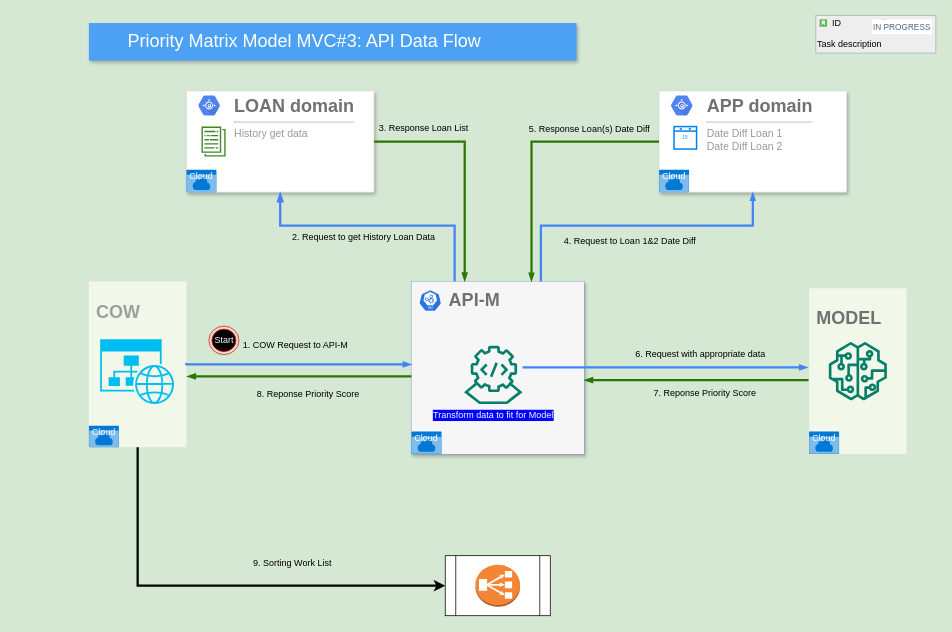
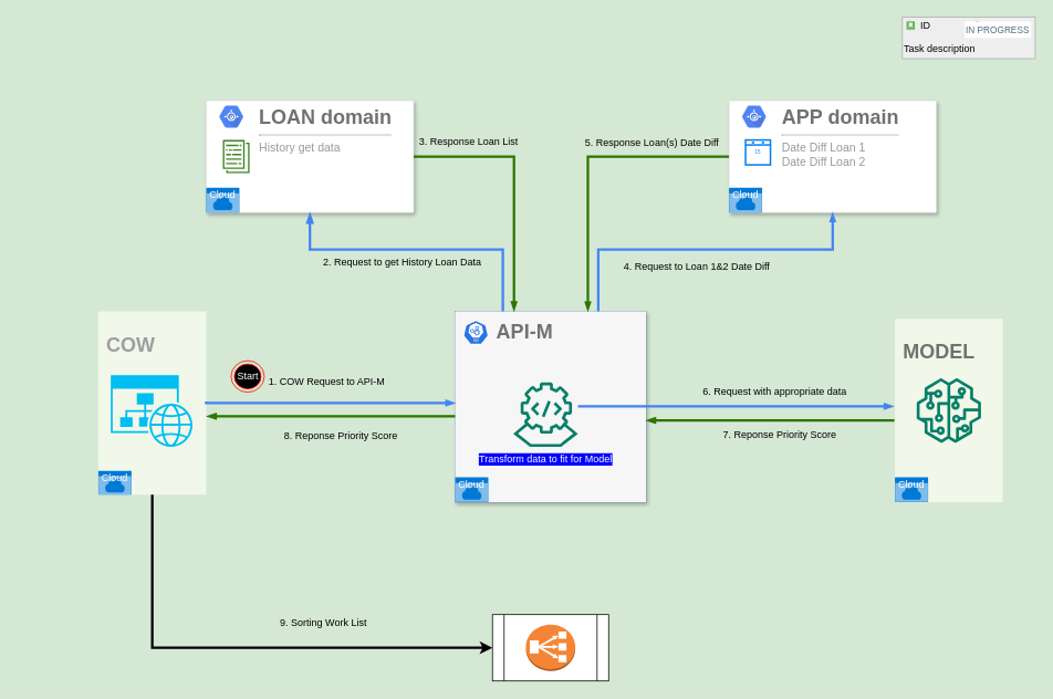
- <mxCell id="2" value="&lt;font style=&quot;font-size: 24px;&quot;&gt;Priority Matrix Model MVC#3: API Data Flow&lt;/font&gt;" style="fillColor=#4DA1F5;strokeColor=none;shadow=1;gradientColor=none;fontSize=14;align=left;spacingLeft=50;fontColor=#ffffff;html=1;" parent="1" vertex="1"><mxGeometry x="118" y="30" width="650" height="50" as="geometry" /></mxCell>
